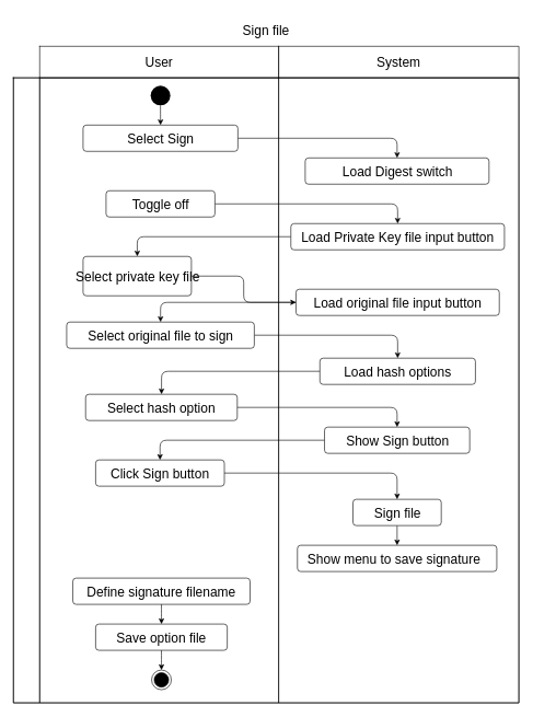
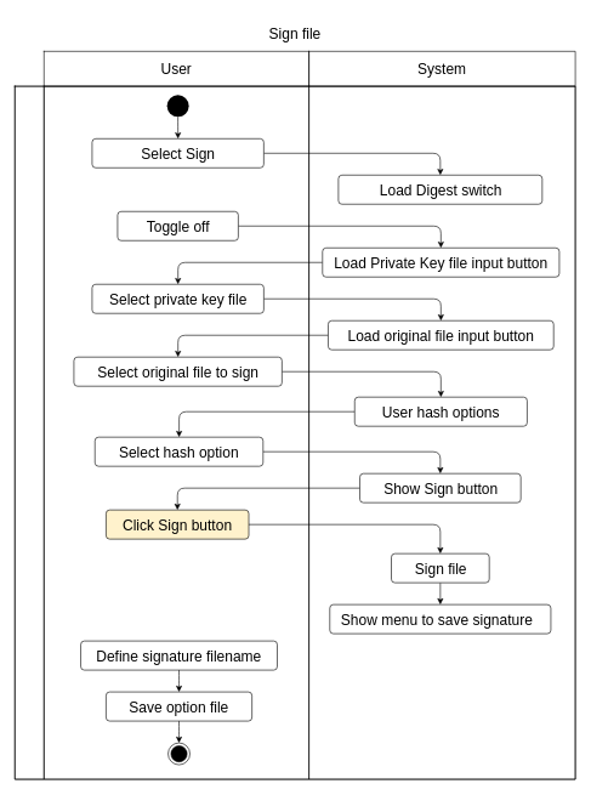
- <mxCell id="32" value="Select private key file" style="html=1;align=center;verticalAlign=middle;rounded=1;absoluteArcSize=1;arcSize=10;dashed=0;fontSize=20;" vertex="1" parent="1"><mxGeometry x="126.08" y="390" width="165" height="60" as="geometry" /></mxCell>
+ <mxCell id="32" value="Select private key file" style="html=1;align=center;verticalAlign=middle;rounded=1;absoluteArcSize=1;arcSize=10;dashed=0;fontSize=20;" vertex="1" parent="1"><mxGeometry x="126.08" y="390" width="235.87" height="40" as="geometry" /></mxCell>
- <mxCell id="21" value="Load hash options" style="html=1;align=center;verticalAlign=middle;rounded=1;absoluteArcSize=1;arcSize=10;dashed=0;fontSize=20;" vertex="1" parent="1"><mxGeometry x="486.82" y="545" width="237" height="40" as="geometry" /></mxCell>
+ <mxCell id="21" value="User hash options" style="html=1;align=center;verticalAlign=middle;rounded=1;absoluteArcSize=1;arcSize=10;dashed=0;fontSize=20;" vertex="1" parent="1"><mxGeometry x="486.82" y="545" width="237" height="40" as="geometry" /></mxCell>
- <mxCell id="36" value="Click Sign button" style="html=1;align=center;verticalAlign=middle;rounded=1;absoluteArcSize=1;arcSize=10;dashed=0;fontSize=20;" vertex="1" parent="1"><mxGeometry x="145.22" y="700" width="196.12" height="40" as="geometry" /></mxCell>
+ <mxCell id="36" value="Click Sign button" style="html=1;align=center;verticalAlign=middle;rounded=1;absoluteArcSize=1;arcSize=10;dashed=0;fontSize=20;fillColor=#fff2cc;" vertex="1" parent="1"><mxGeometry x="145.22" y="700" width="196.12" height="40" as="geometry" /></mxCell>
